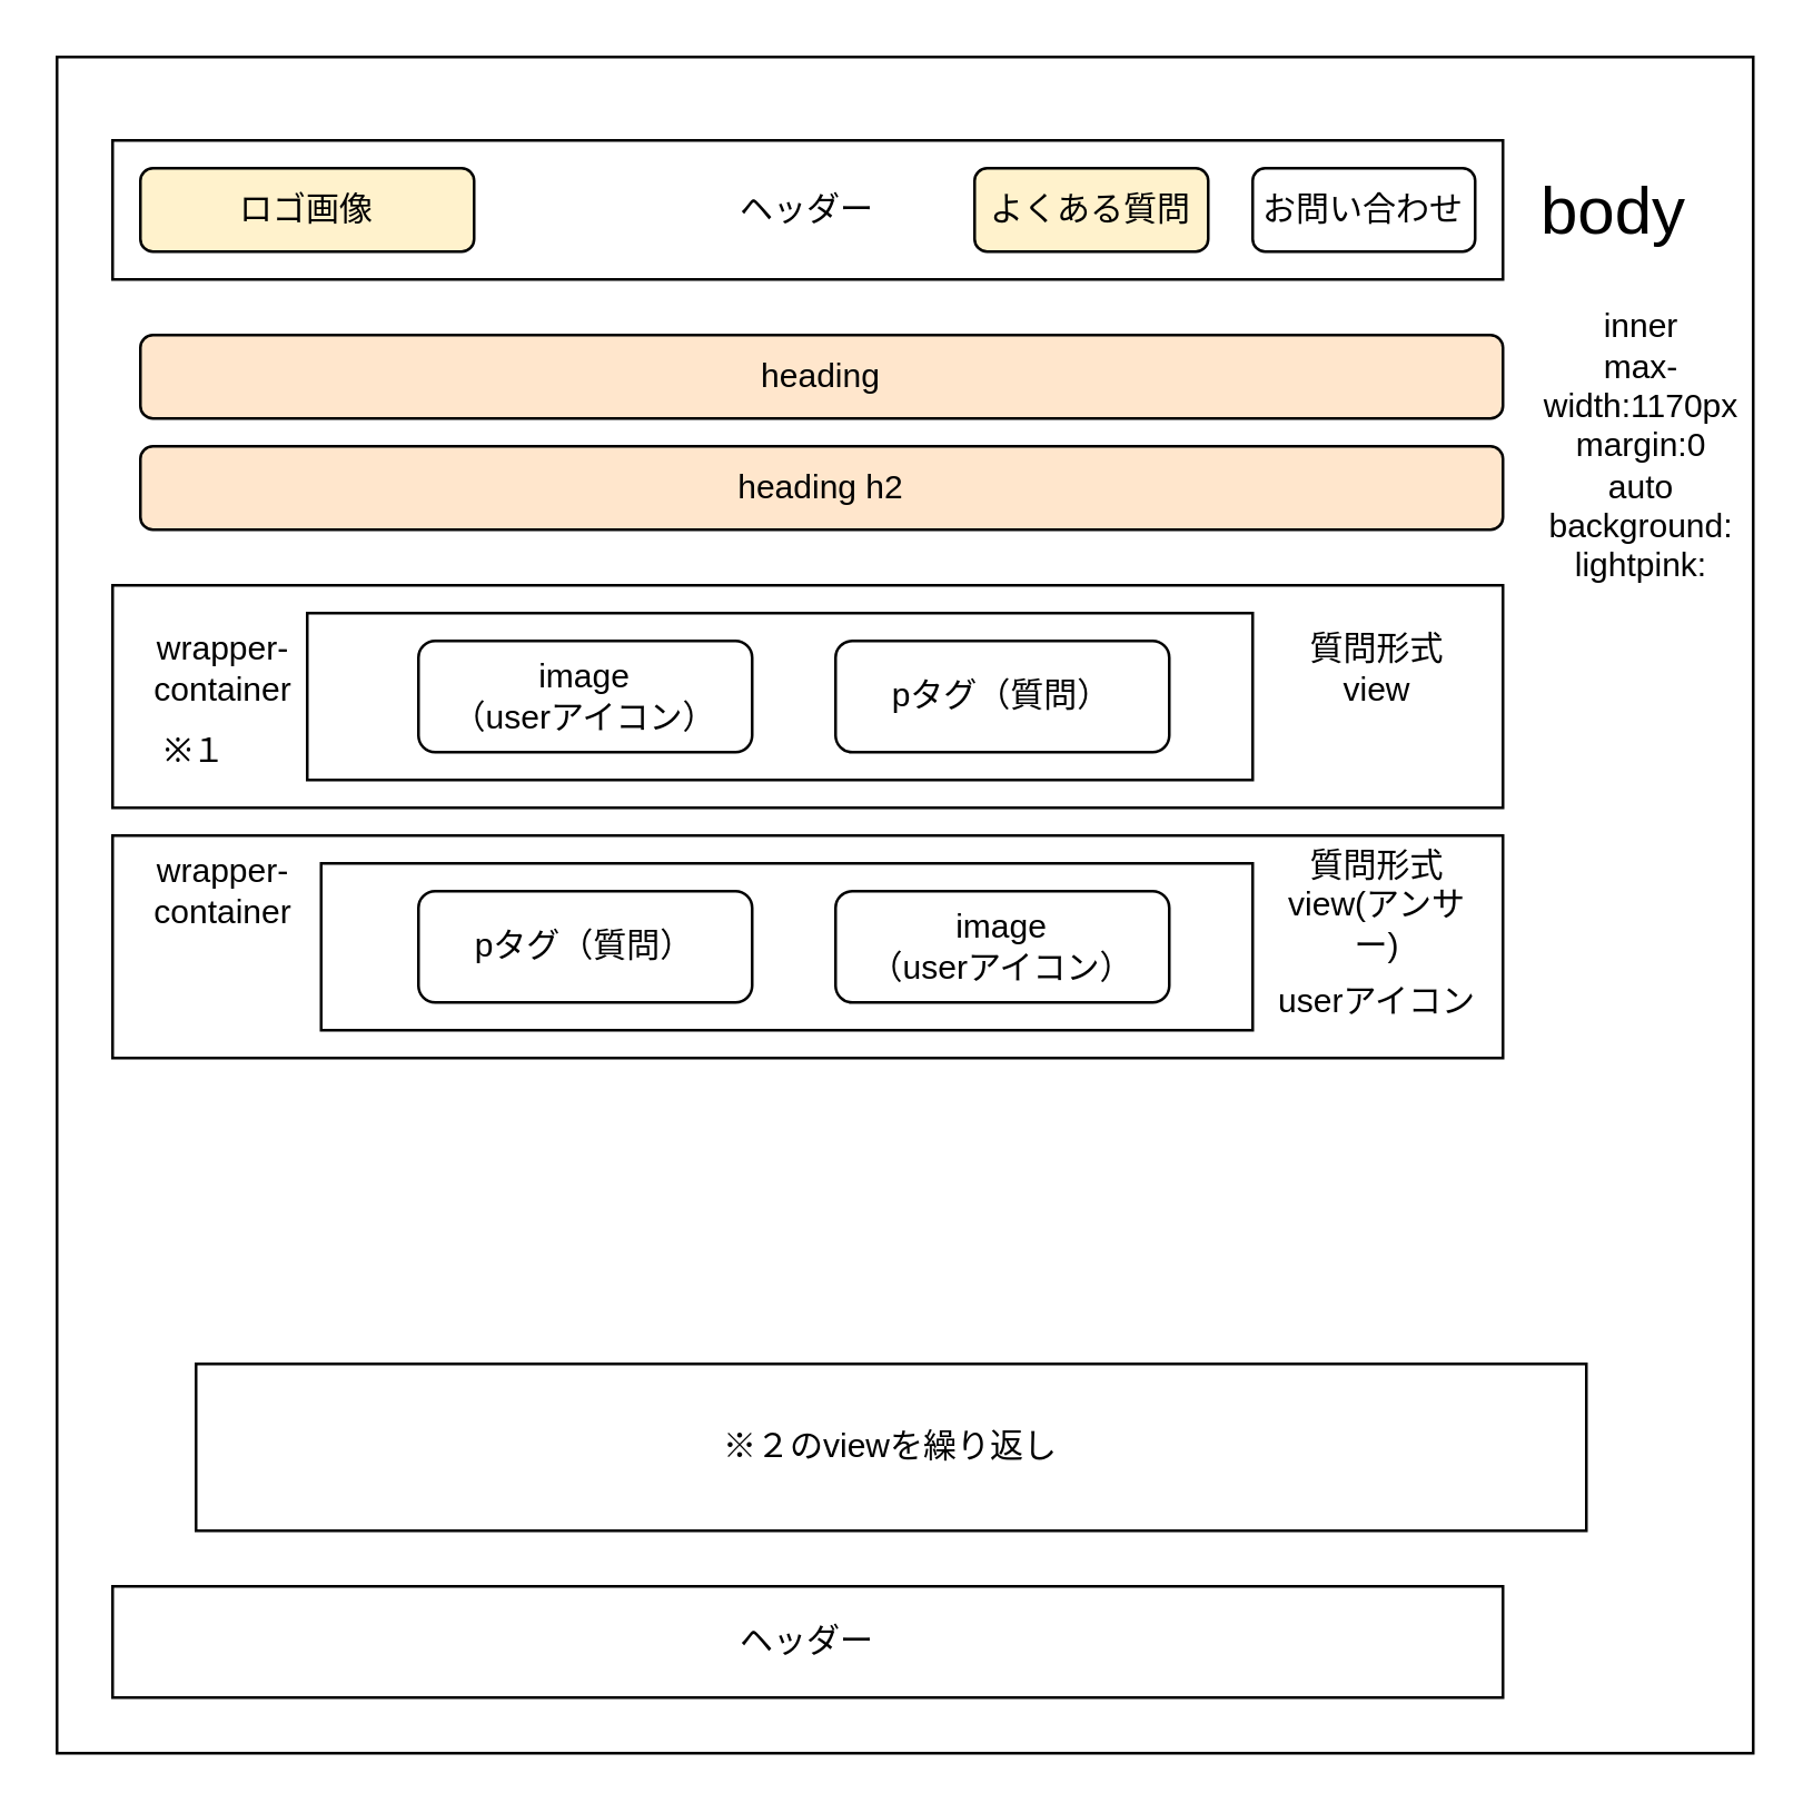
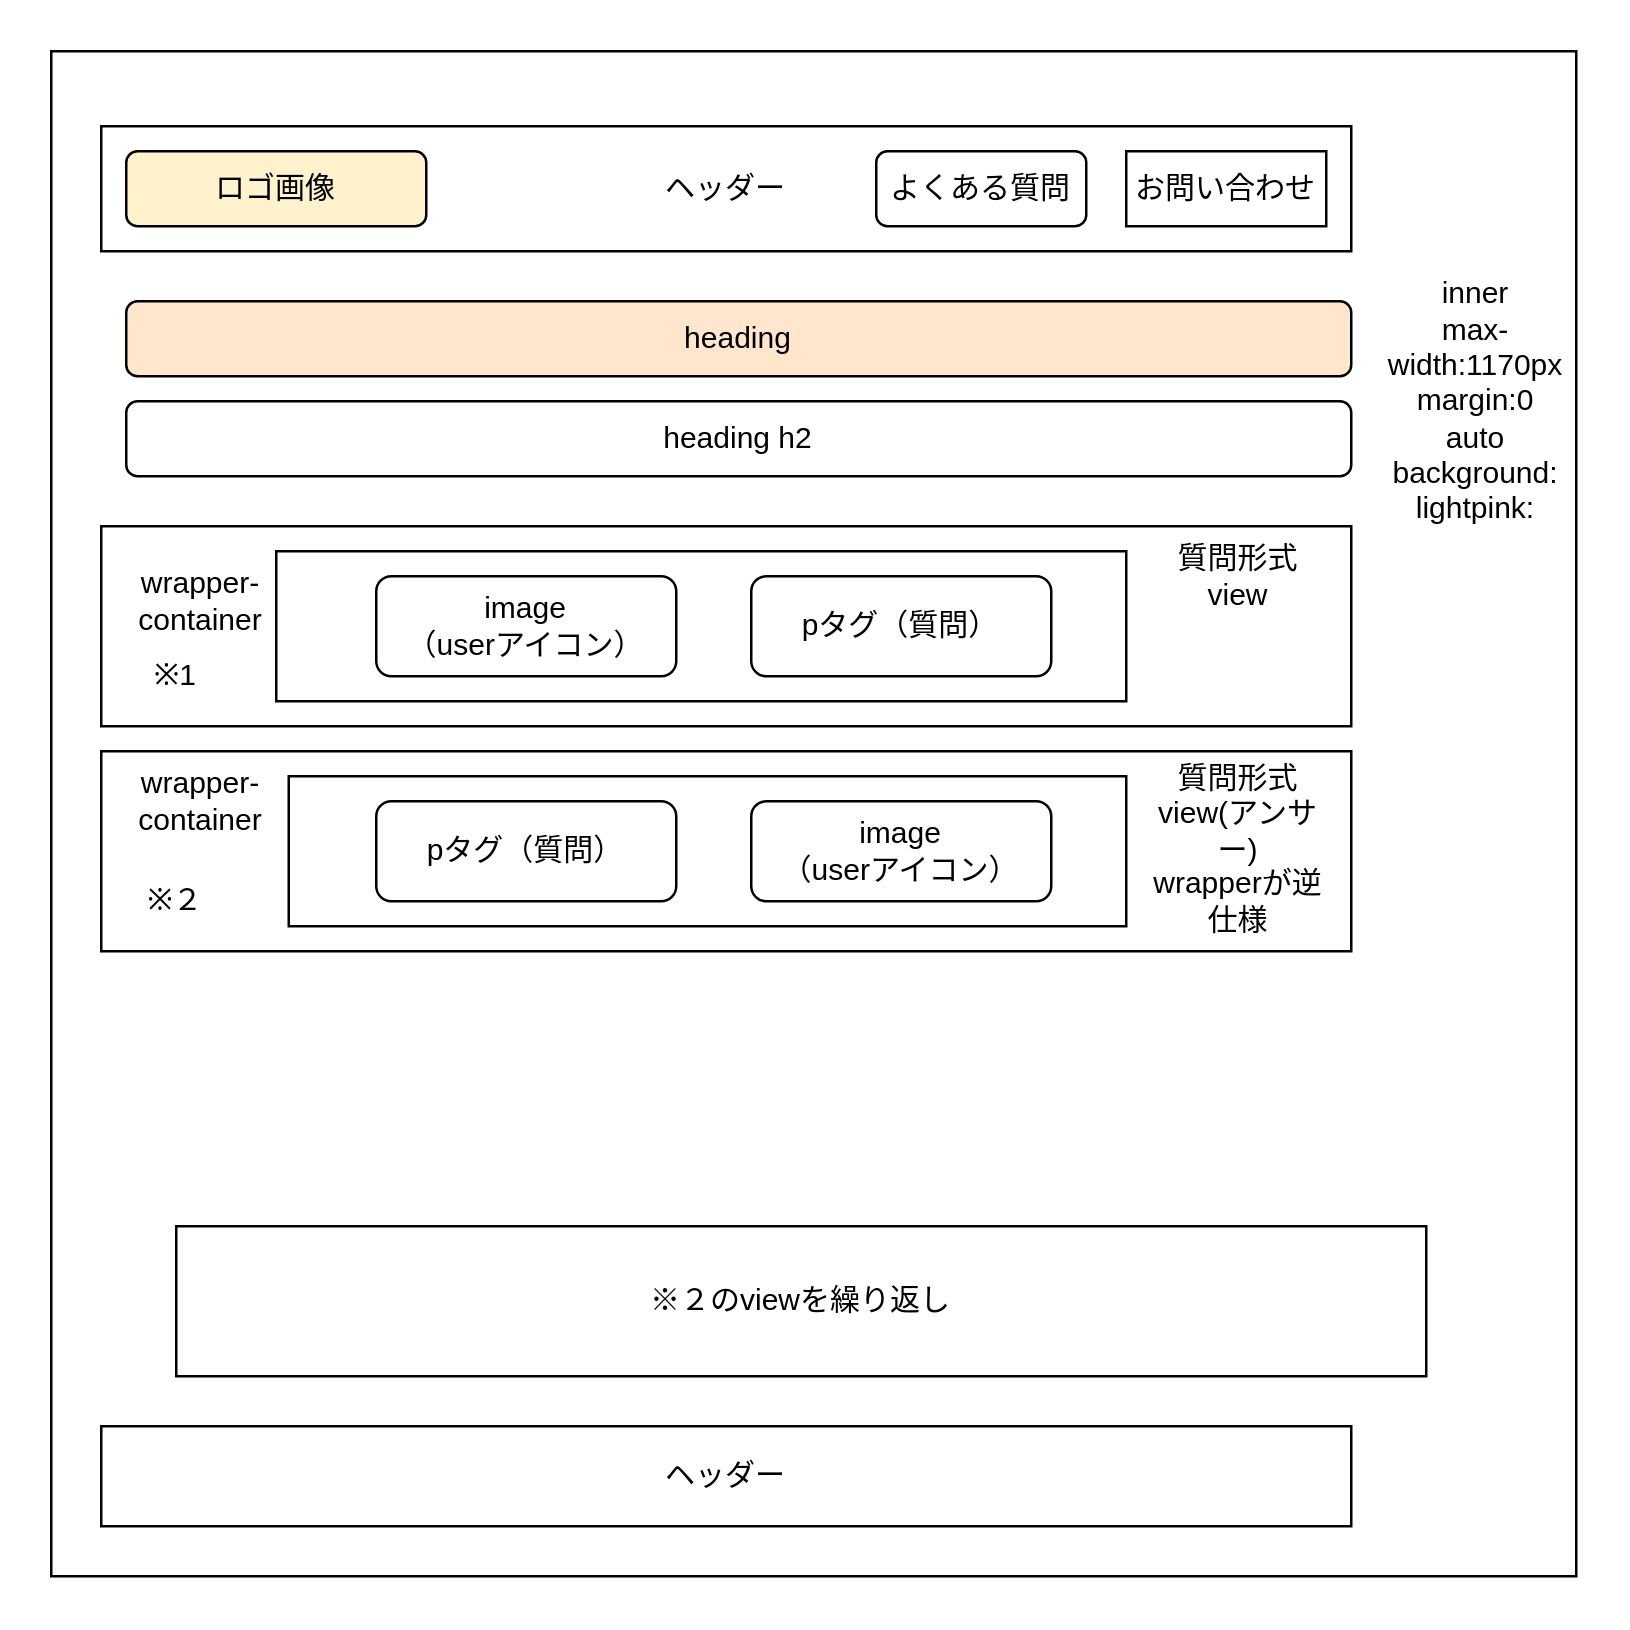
- <mxCell id="6" value="よくある質問" style="rounded=1;whiteSpace=wrap;html=1;fillColor=#fff2cc;" vertex="1" parent="1"><mxGeometry x="350" y="60" width="84" height="30" as="geometry" /></mxCell>
+ <mxCell id="6" value="よくある質問" style="rounded=1;whiteSpace=wrap;html=1;" vertex="1" parent="1"><mxGeometry x="350" y="60" width="84" height="30" as="geometry" /></mxCell>
- <mxCell id="7" value="お問い合わせ" style="rounded=1;whiteSpace=wrap;html=1;" vertex="1" parent="1"><mxGeometry x="450" y="60" width="80" height="30" as="geometry" /></mxCell>
+ <mxCell id="7" value="お問い合わせ" style="whiteSpace=wrap;html=1;rounded=0;" vertex="1" parent="1"><mxGeometry x="450" y="60" width="80" height="30" as="geometry" /></mxCell>
- <mxCell id="12" value="&lt;font style=&quot;font-size: 24px&quot;&gt;body&lt;/font&gt;" style="text;html=1;strokeColor=none;fillColor=none;align=center;verticalAlign=middle;whiteSpace=wrap;rounded=0;" vertex="1" parent="1"><mxGeometry x="550" y="50" width="60" height="51" as="geometry" /></mxCell>
- <mxCell id="15" value="heading h2" style="rounded=1;whiteSpace=wrap;html=1;fillColor=#ffe6cc;" vertex="1" parent="1"><mxGeometry x="50" y="160" width="490" height="30" as="geometry" /></mxCell>
+ <mxCell id="15" value="heading h2" style="rounded=1;whiteSpace=wrap;html=1;" vertex="1" parent="1"><mxGeometry x="50" y="160" width="490" height="30" as="geometry" /></mxCell>
- <mxCell id="23" value="&lt;font style=&quot;font-size: 12px&quot;&gt;質問形式view&lt;/font&gt;" style="text;html=1;strokeColor=none;fillColor=none;align=center;verticalAlign=middle;whiteSpace=wrap;rounded=0;" vertex="1" parent="1"><mxGeometry x="460" y="230" width="70" height="20" as="geometry" /></mxCell>
+ <mxCell id="23" value="&lt;font style=&quot;font-size: 12px&quot;&gt;質問形式view&lt;/font&gt;" style="text;html=1;strokeColor=none;fillColor=none;align=center;verticalAlign=middle;whiteSpace=wrap;rounded=0;" vertex="1" parent="1"><mxGeometry x="460" y="220" width="70" height="20" as="geometry" /></mxCell>
- <mxCell id="26" value="※１" style="text;html=1;strokeColor=none;fillColor=none;align=center;verticalAlign=middle;whiteSpace=wrap;rounded=0;" vertex="1" parent="1"><mxGeometry x="50" y="260" width="40" height="20" as="geometry" /></mxCell>
+ <mxCell id="26" value="※1" style="text;html=1;strokeColor=none;fillColor=none;align=center;verticalAlign=middle;whiteSpace=wrap;rounded=0;" vertex="1" parent="1"><mxGeometry x="50" y="260" width="40" height="20" as="geometry" /></mxCell>
+ <mxCell id="27" value="※２" style="text;html=1;strokeColor=none;fillColor=none;align=center;verticalAlign=middle;whiteSpace=wrap;rounded=0;" vertex="1" parent="1"><mxGeometry x="50" y="350" width="40" height="20" as="geometry" /></mxCell>
- <mxCell id="25" value="userアイコン" style="text;html=1;strokeColor=none;fillColor=none;align=center;verticalAlign=middle;whiteSpace=wrap;rounded=0;" vertex="1" parent="1"><mxGeometry x="455" y="350" width="80" height="20" as="geometry" /></mxCell>
+ <mxCell id="25" value="wrapperが逆仕様" style="text;html=1;strokeColor=none;fillColor=none;align=center;verticalAlign=middle;whiteSpace=wrap;rounded=0;" vertex="1" parent="1"><mxGeometry x="455" y="350" width="80" height="20" as="geometry" /></mxCell>
